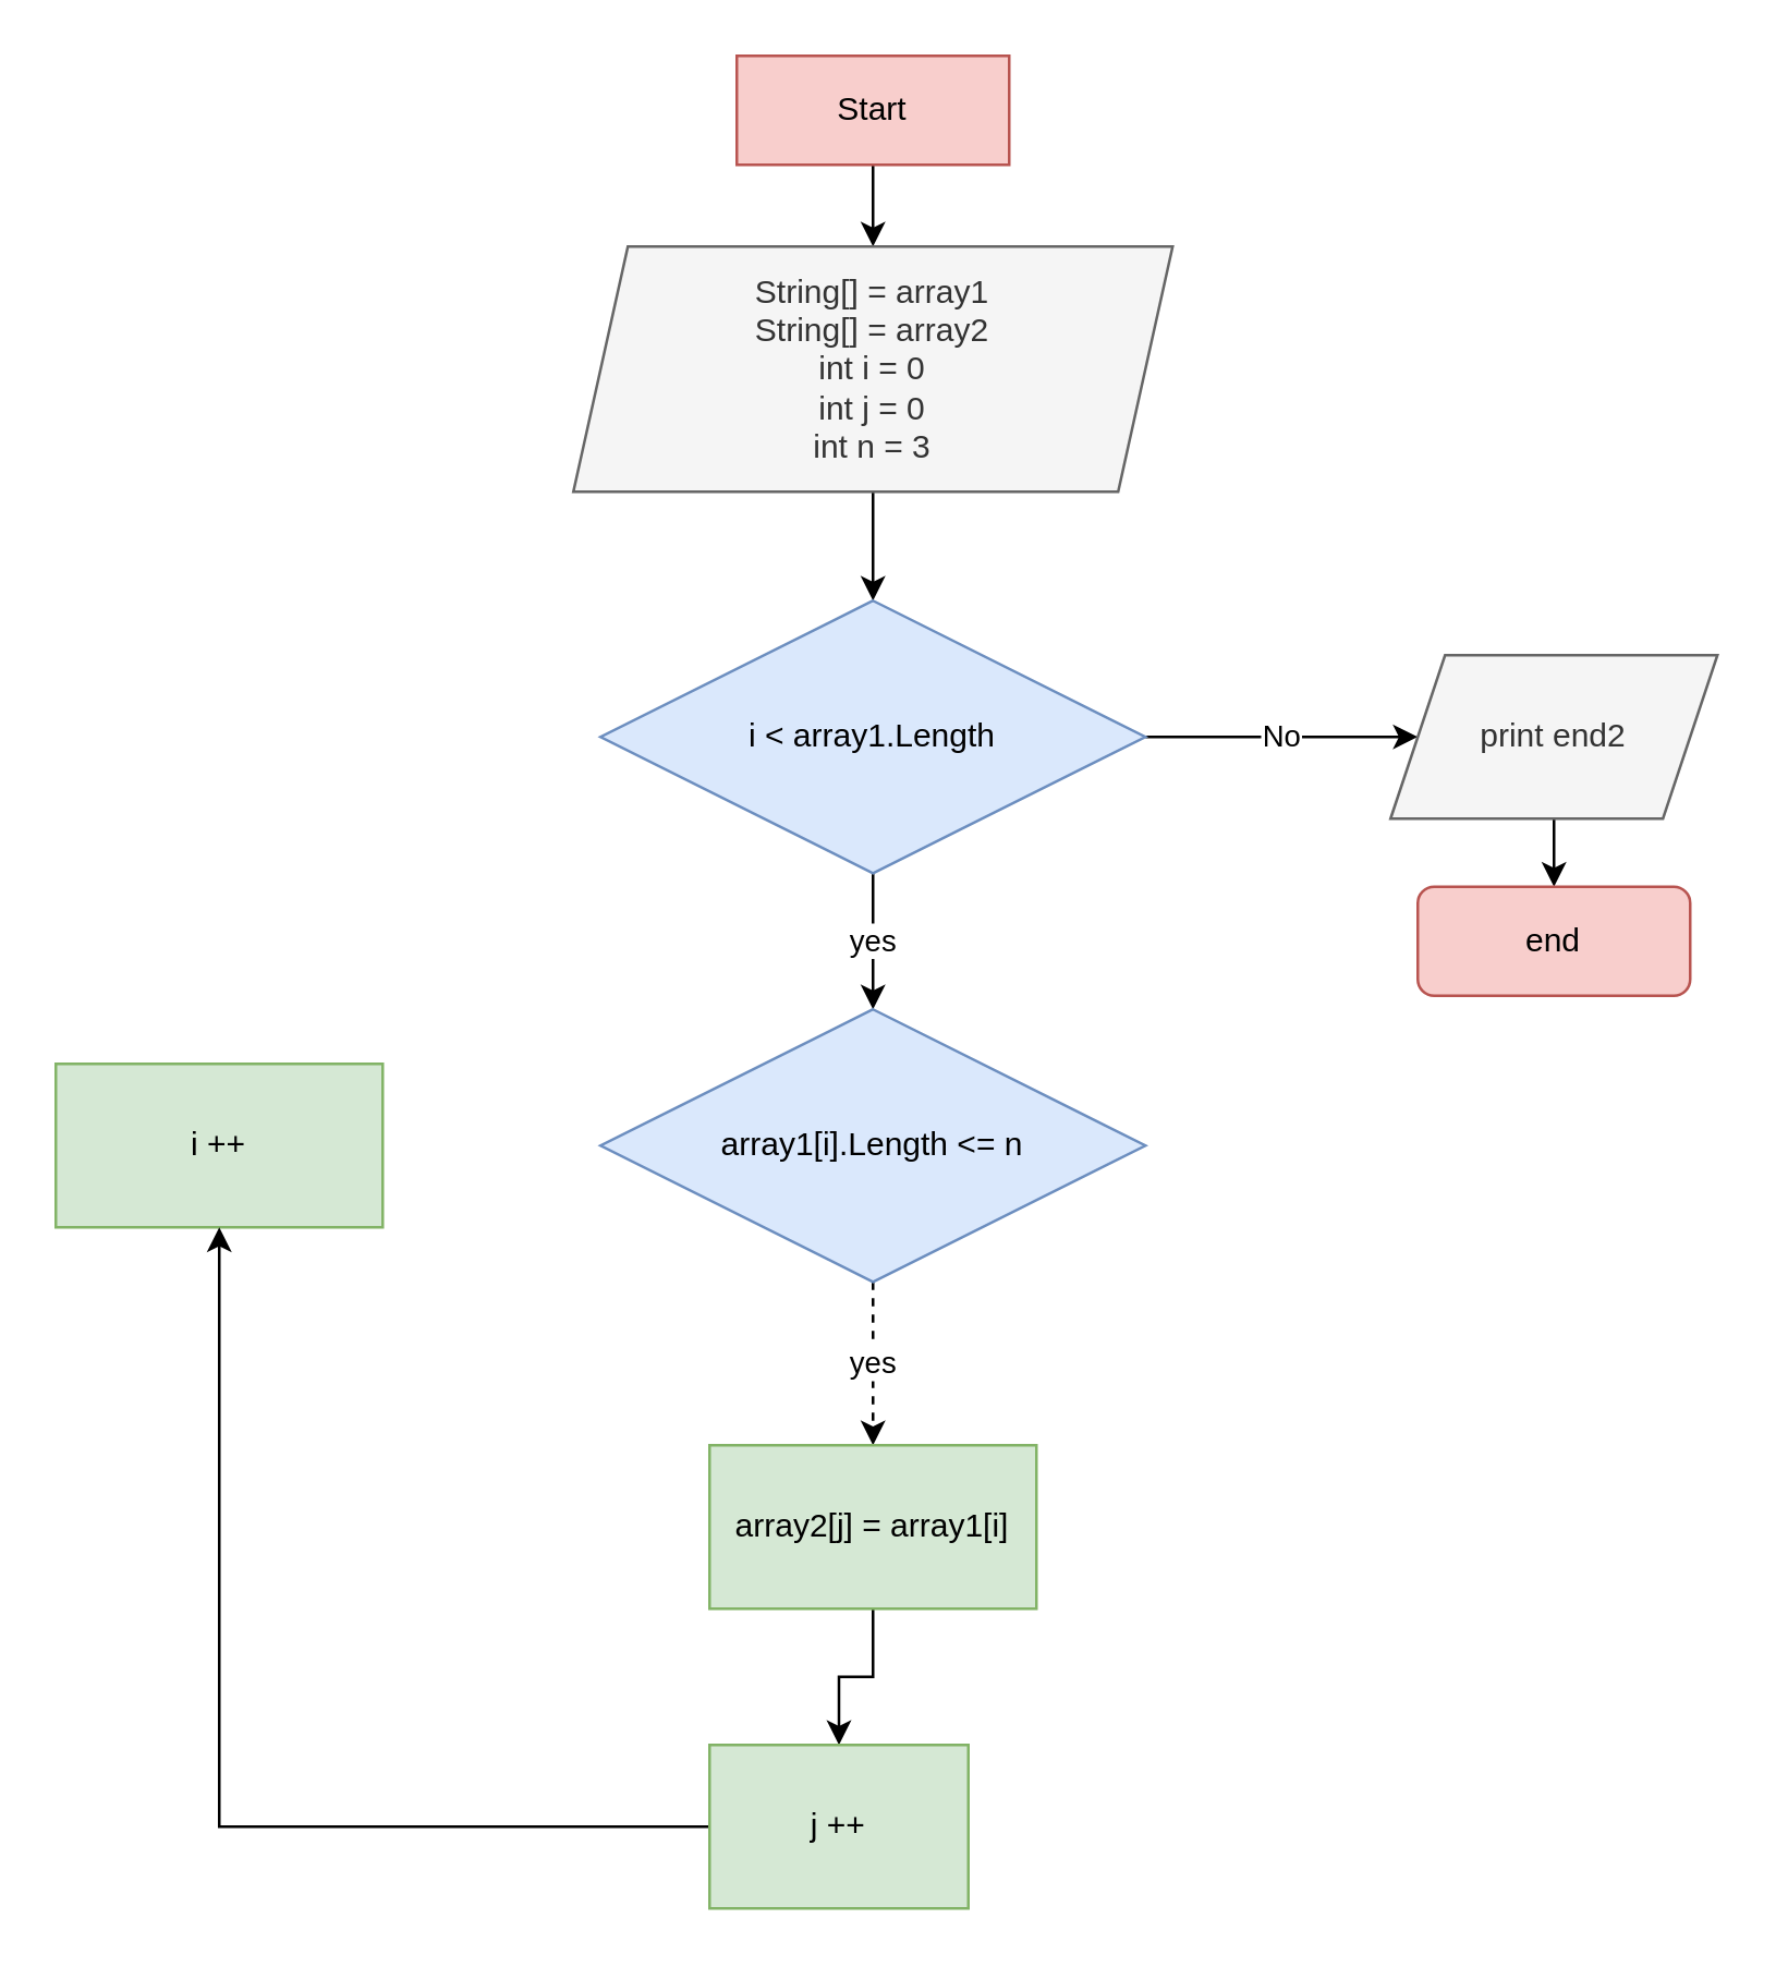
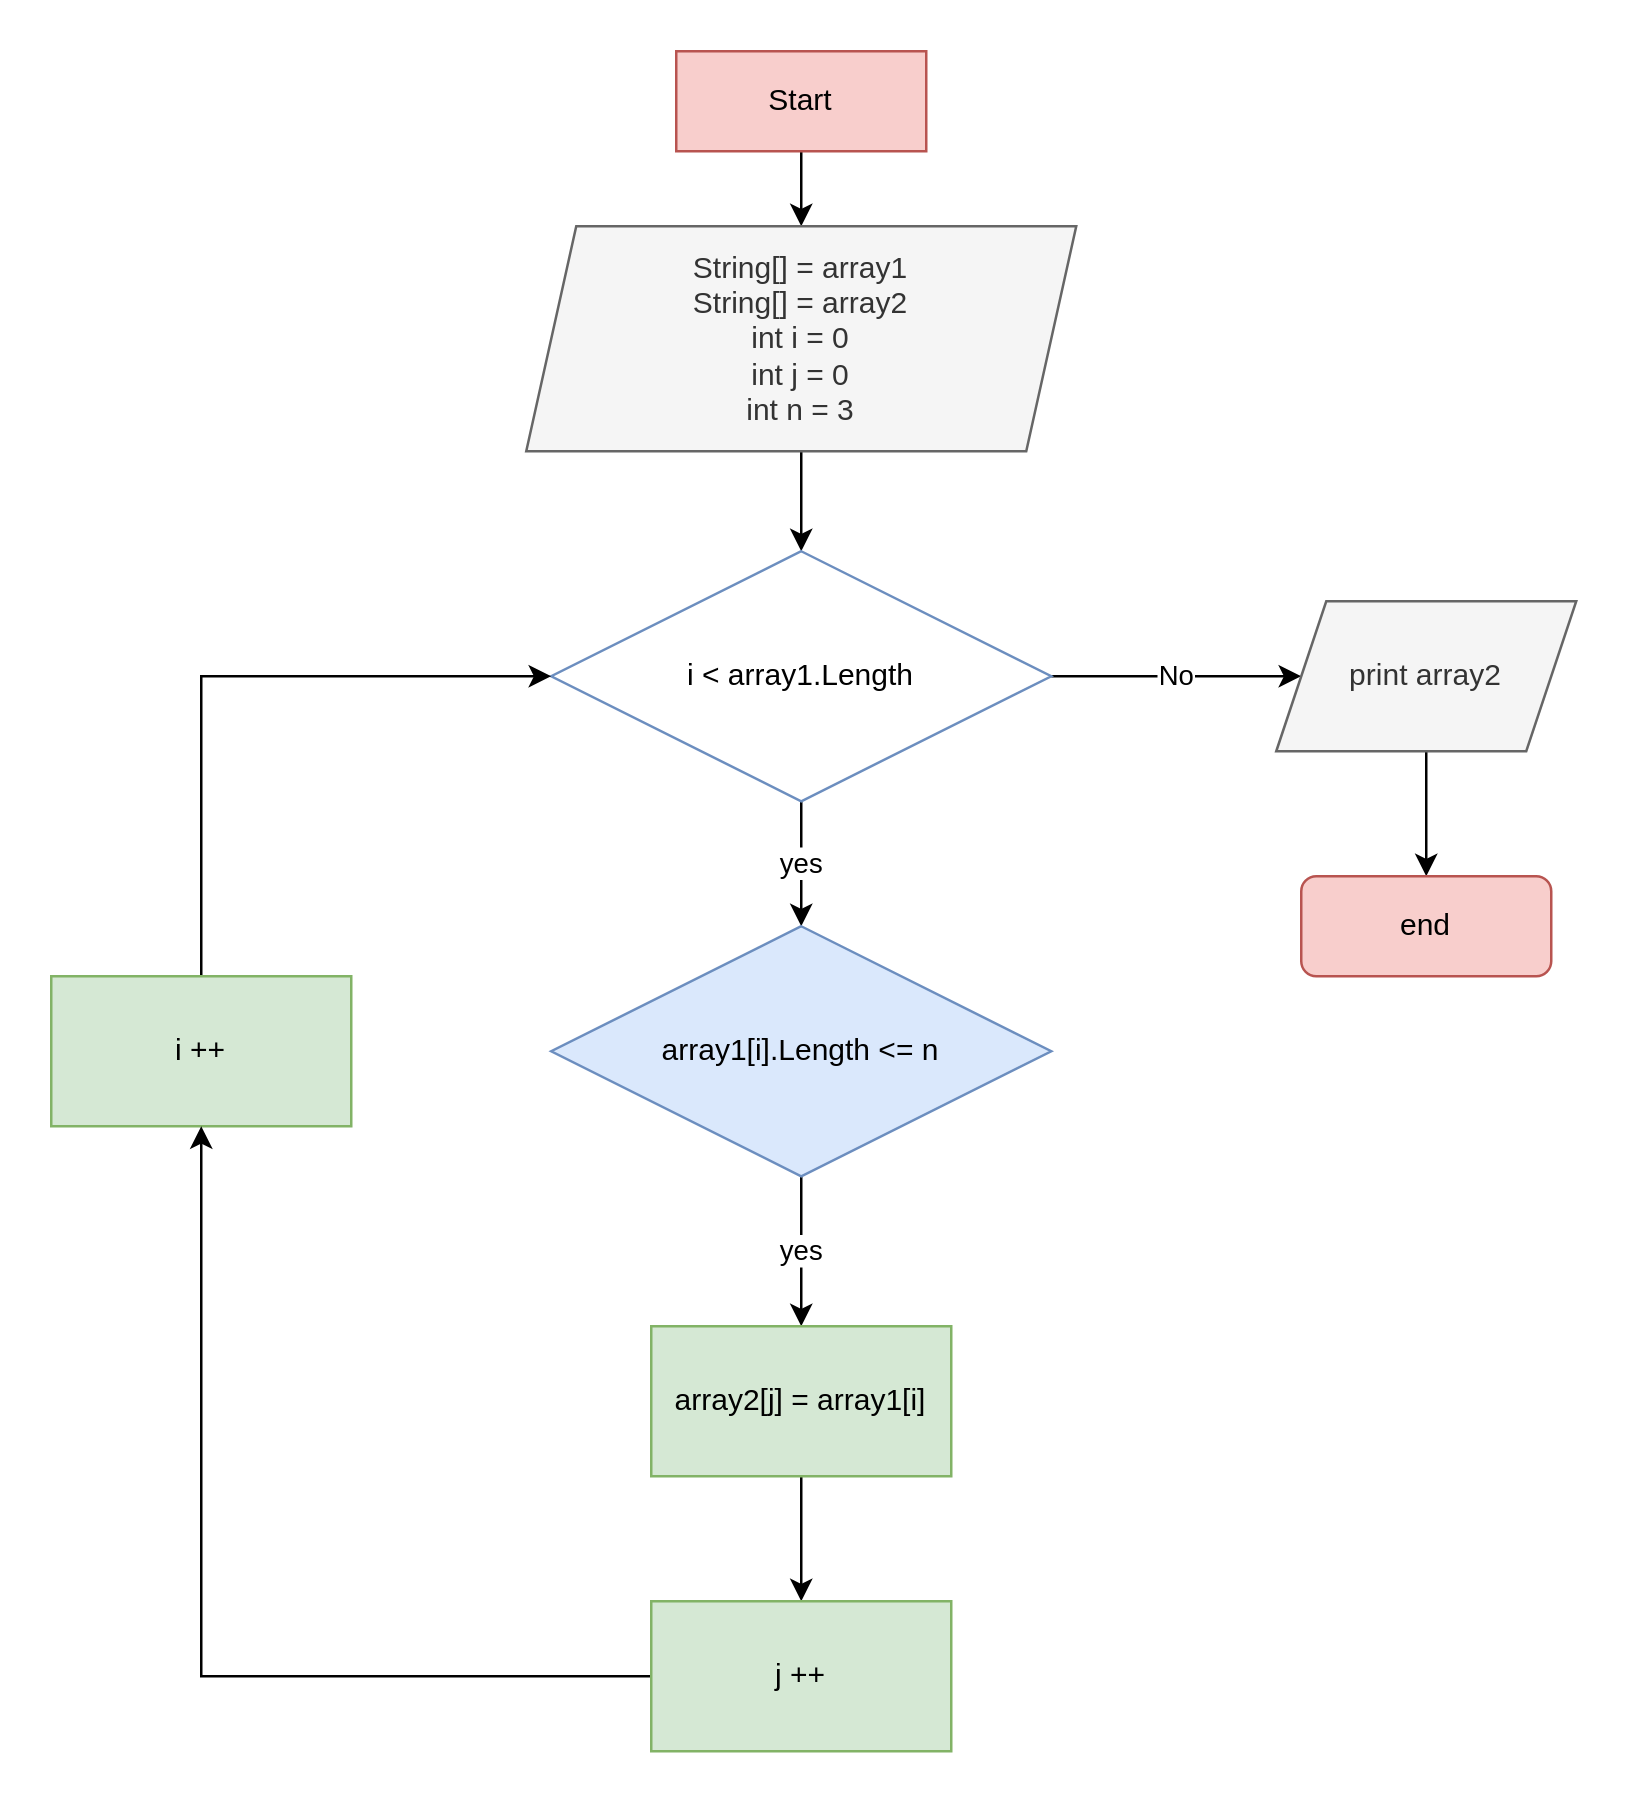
+ <mxCell id="16" style="edgeStyle=orthogonalEdgeStyle;rounded=0;orthogonalLoop=1;jettySize=auto;html=1;exitX=0.5;exitY=0;exitDx=0;exitDy=0;entryX=0;entryY=0.5;entryDx=0;entryDy=0;" edge="1" parent="1" source="17" target="8"><mxGeometry relative="1" as="geometry" /></mxCell>
- <mxCell id="8" value="i &amp;lt; array1.Length" style="rhombus;whiteSpace=wrap;html=1;fillColor=#dae8fc;strokeColor=#6c8ebf;" vertex="1" parent="1"><mxGeometry x="220" y="220" width="200" height="100" as="geometry" /></mxCell>
+ <mxCell id="8" value="i &amp;lt; array1.Length" style="rhombus;whiteSpace=wrap;html=1;fillColor=#ffffff;strokeColor=#6c8ebf;" vertex="1" parent="1"><mxGeometry x="220" y="220" width="200" height="100" as="geometry" /></mxCell>
- <mxCell id="10" value="print end2" style="shape=parallelogram;perimeter=parallelogramPerimeter;whiteSpace=wrap;html=1;fixedSize=1;fillColor=#f5f5f5;fontColor=#333333;strokeColor=#666666;" vertex="1" parent="1"><mxGeometry x="510" y="240" width="120" height="60" as="geometry" /></mxCell>
+ <mxCell id="10" value="print array2" style="shape=parallelogram;perimeter=parallelogramPerimeter;whiteSpace=wrap;html=1;fixedSize=1;fillColor=#f5f5f5;fontColor=#333333;strokeColor=#666666;" vertex="1" parent="1"><mxGeometry x="510" y="240" width="120" height="60" as="geometry" /></mxCell>
- <mxCell id="11" value="end" style="rounded=1;whiteSpace=wrap;html=1;fillColor=#f8cecc;strokeColor=#b85450;" vertex="1" parent="1"><mxGeometry x="520" y="325" width="100" height="40" as="geometry" /></mxCell>
+ <mxCell id="11" value="end" style="rounded=1;whiteSpace=wrap;html=1;fillColor=#f8cecc;strokeColor=#b85450;" vertex="1" parent="1"><mxGeometry x="520" y="350" width="100" height="40" as="geometry" /></mxCell>
- <mxCell id="12" value="yes" style="edgeStyle=orthogonalEdgeStyle;rounded=0;orthogonalLoop=1;jettySize=auto;html=1;exitX=0.5;exitY=1;exitDx=0;exitDy=0;entryX=0.5;entryY=0;entryDx=0;entryDy=0;dashed=1;" edge="1" parent="1" source="13" target="15"><mxGeometry relative="1" as="geometry" /></mxCell>
+ <mxCell id="12" value="yes" style="edgeStyle=orthogonalEdgeStyle;rounded=0;orthogonalLoop=1;jettySize=auto;html=1;exitX=0.5;exitY=1;exitDx=0;exitDy=0;entryX=0.5;entryY=0;entryDx=0;entryDy=0;" edge="1" parent="1" source="13" target="15"><mxGeometry relative="1" as="geometry" /></mxCell>
- <mxCell id="19" value="j ++" style="rounded=0;whiteSpace=wrap;html=1;fillColor=#d5e8d4;strokeColor=#82b366;" vertex="1" parent="1"><mxGeometry x="260" y="640" width="95" height="60" as="geometry" /></mxCell>
+ <mxCell id="19" value="j ++" style="rounded=0;whiteSpace=wrap;html=1;fillColor=#d5e8d4;strokeColor=#82b366;" vertex="1" parent="1"><mxGeometry x="260" y="640" width="120" height="60" as="geometry" /></mxCell>
